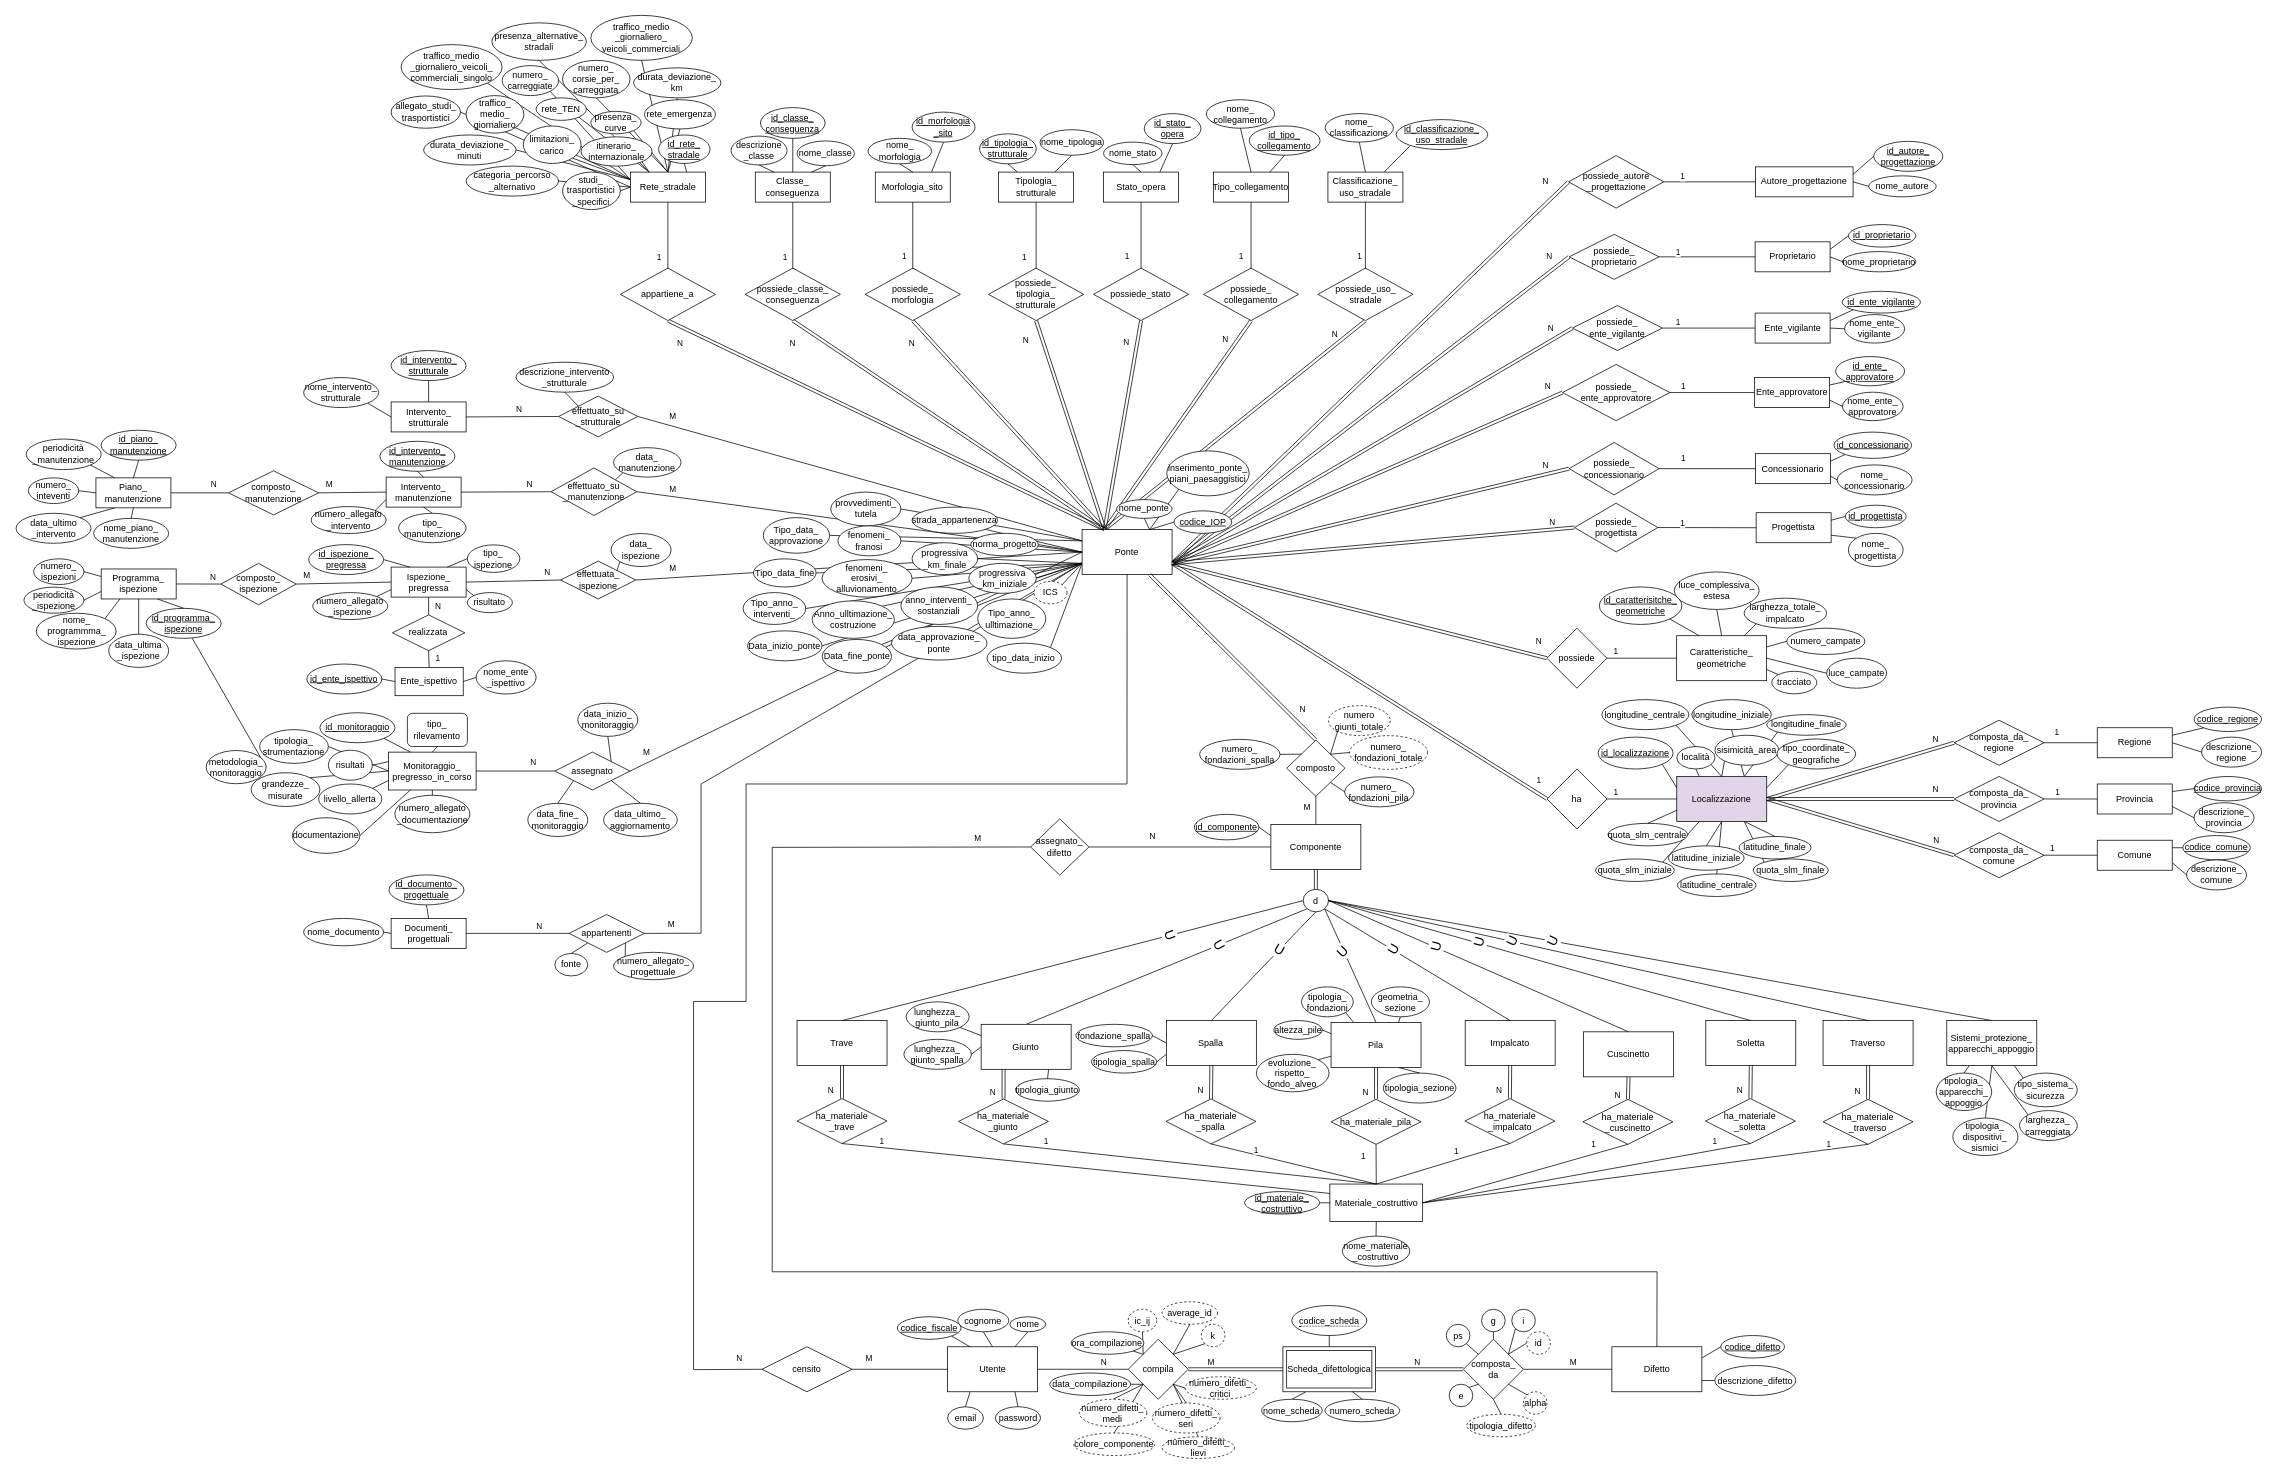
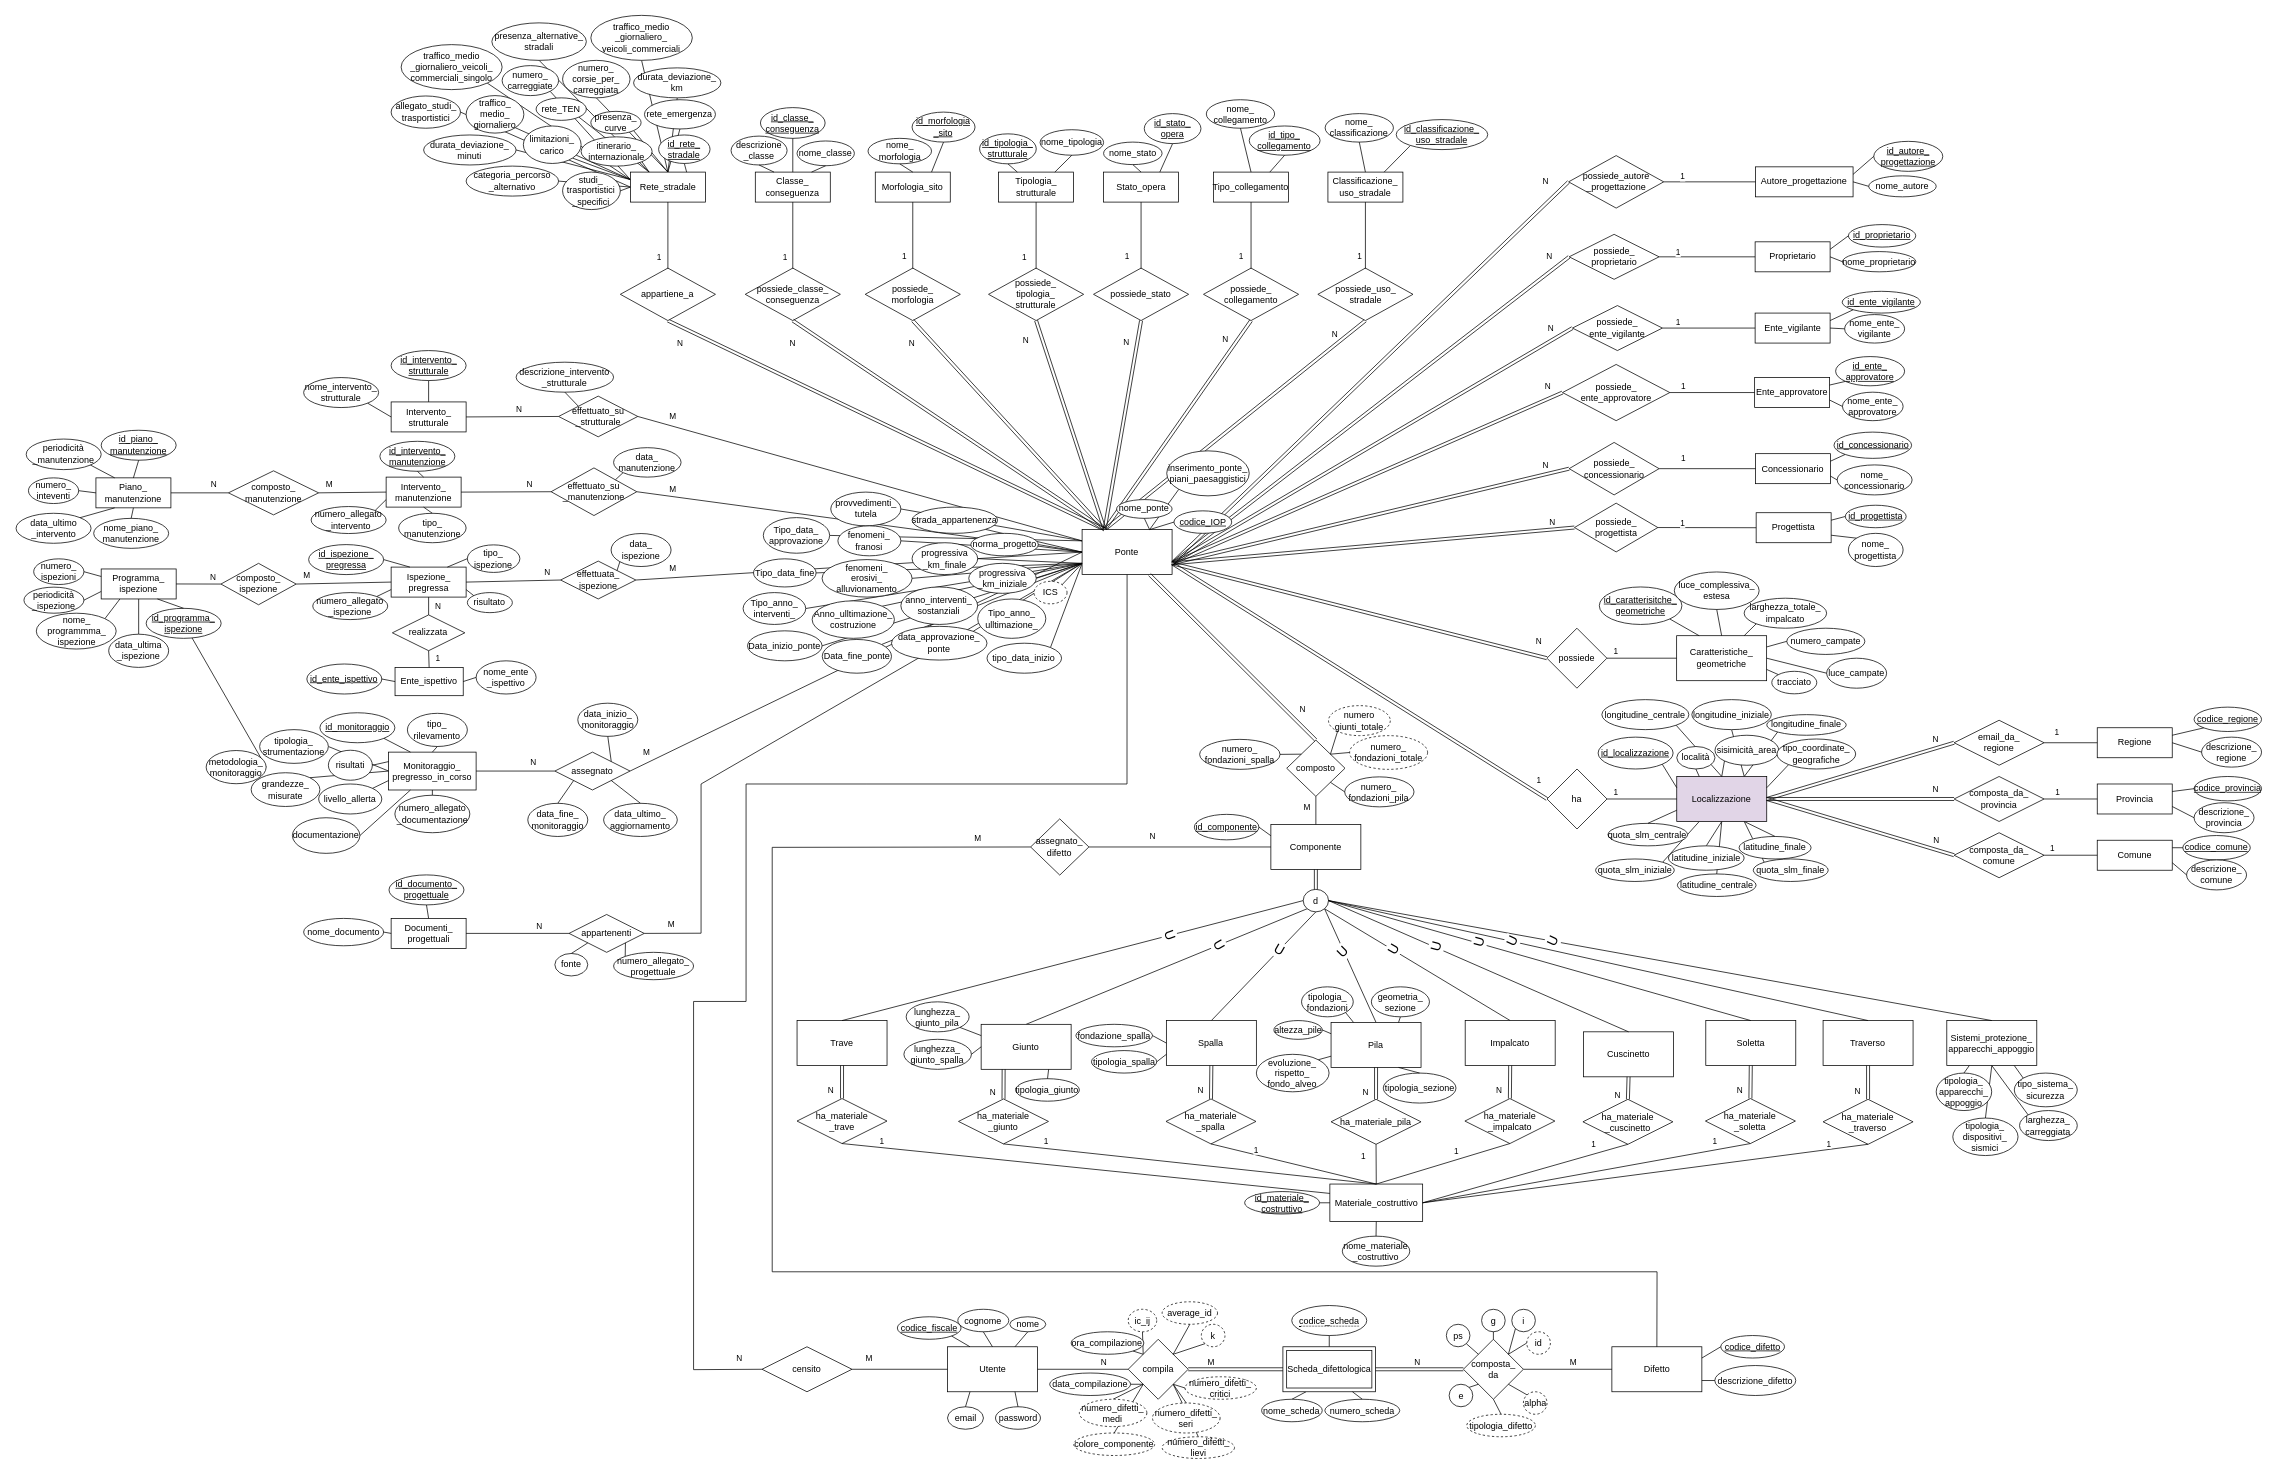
- <mxCell id="491" value="&lt;div&gt;tipo_&lt;/div&gt;&lt;div&gt;rilevamento&lt;br&gt;&lt;/div&gt;" style="whiteSpace=wrap;html=1;align=center;rounded=1;" parent="1" vertex="1"><mxGeometry x="542.34" y="950.75" width="80" height="44.25" as="geometry" /></mxCell>
+ <mxCell id="491" value="&lt;div&gt;tipo_&lt;/div&gt;&lt;div&gt;rilevamento&lt;br&gt;&lt;/div&gt;" style="ellipse;whiteSpace=wrap;html=1;align=center;" parent="1" vertex="1"><mxGeometry x="542.34" y="950.75" width="80" height="44.25" as="geometry" /></mxCell>
- <mxCell id="297" value="&lt;div&gt;composta_da_&lt;/div&gt;&lt;div&gt;regione&lt;br&gt;&lt;/div&gt;" style="shape=rhombus;perimeter=rhombusPerimeter;whiteSpace=wrap;html=1;align=center;" parent="1" vertex="1"><mxGeometry x="2605" y="960" width="120" height="60" as="geometry" /></mxCell>
+ <mxCell id="297" value="&lt;div&gt;email_da_&lt;/div&gt;&lt;div&gt;regione&lt;br&gt;&lt;/div&gt;" style="shape=rhombus;perimeter=rhombusPerimeter;whiteSpace=wrap;html=1;align=center;" parent="1" vertex="1"><mxGeometry x="2605" y="960" width="120" height="60" as="geometry" /></mxCell>
